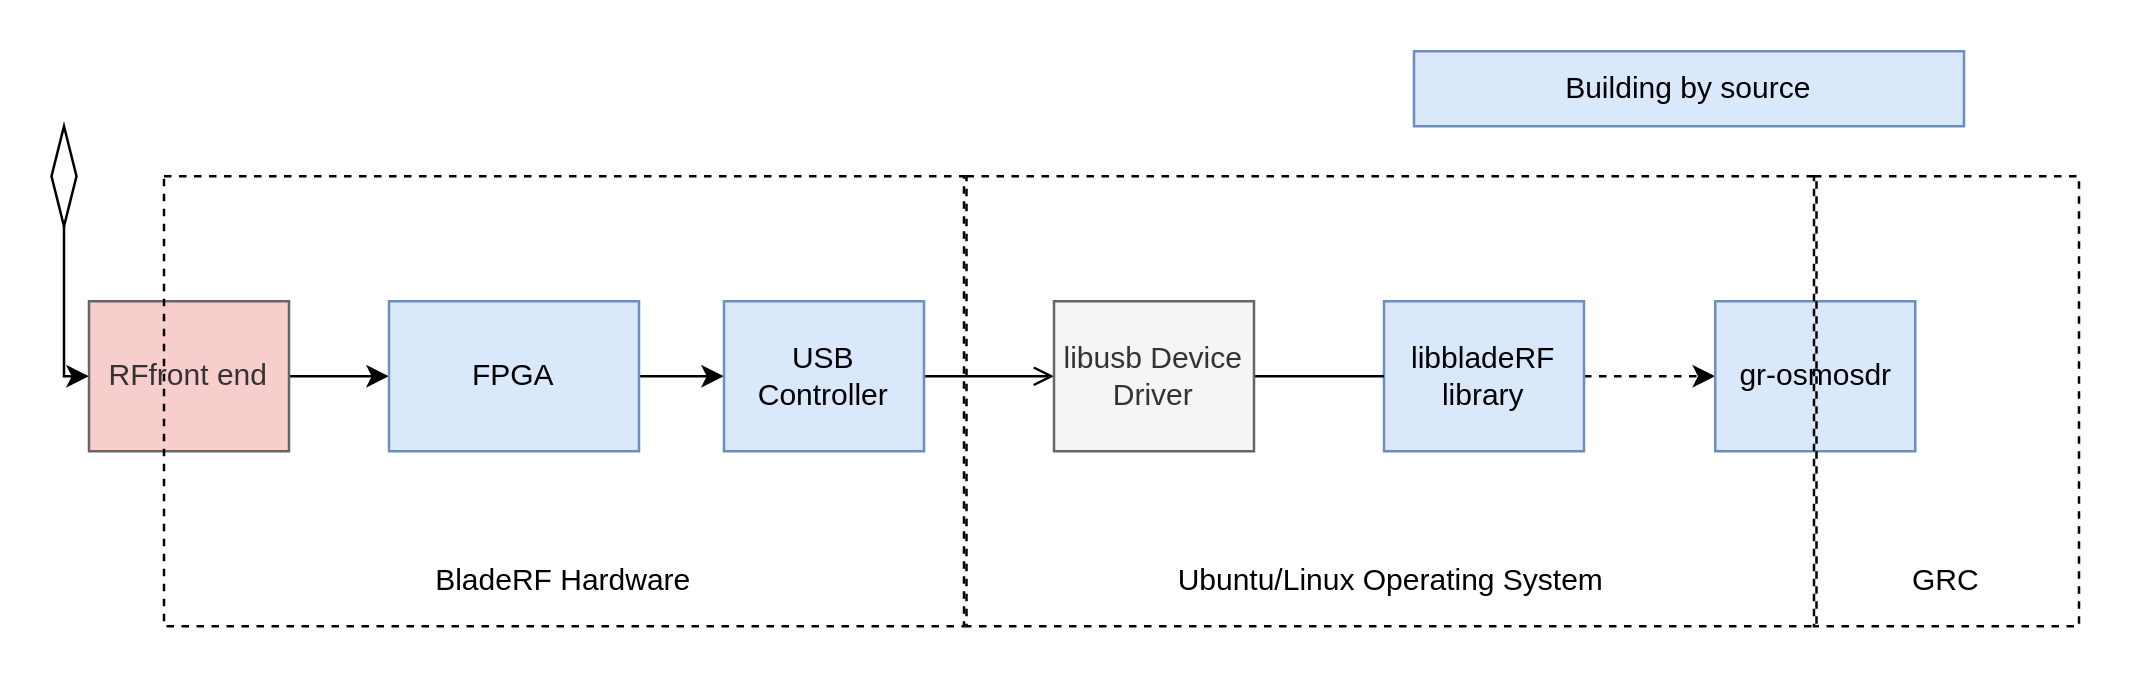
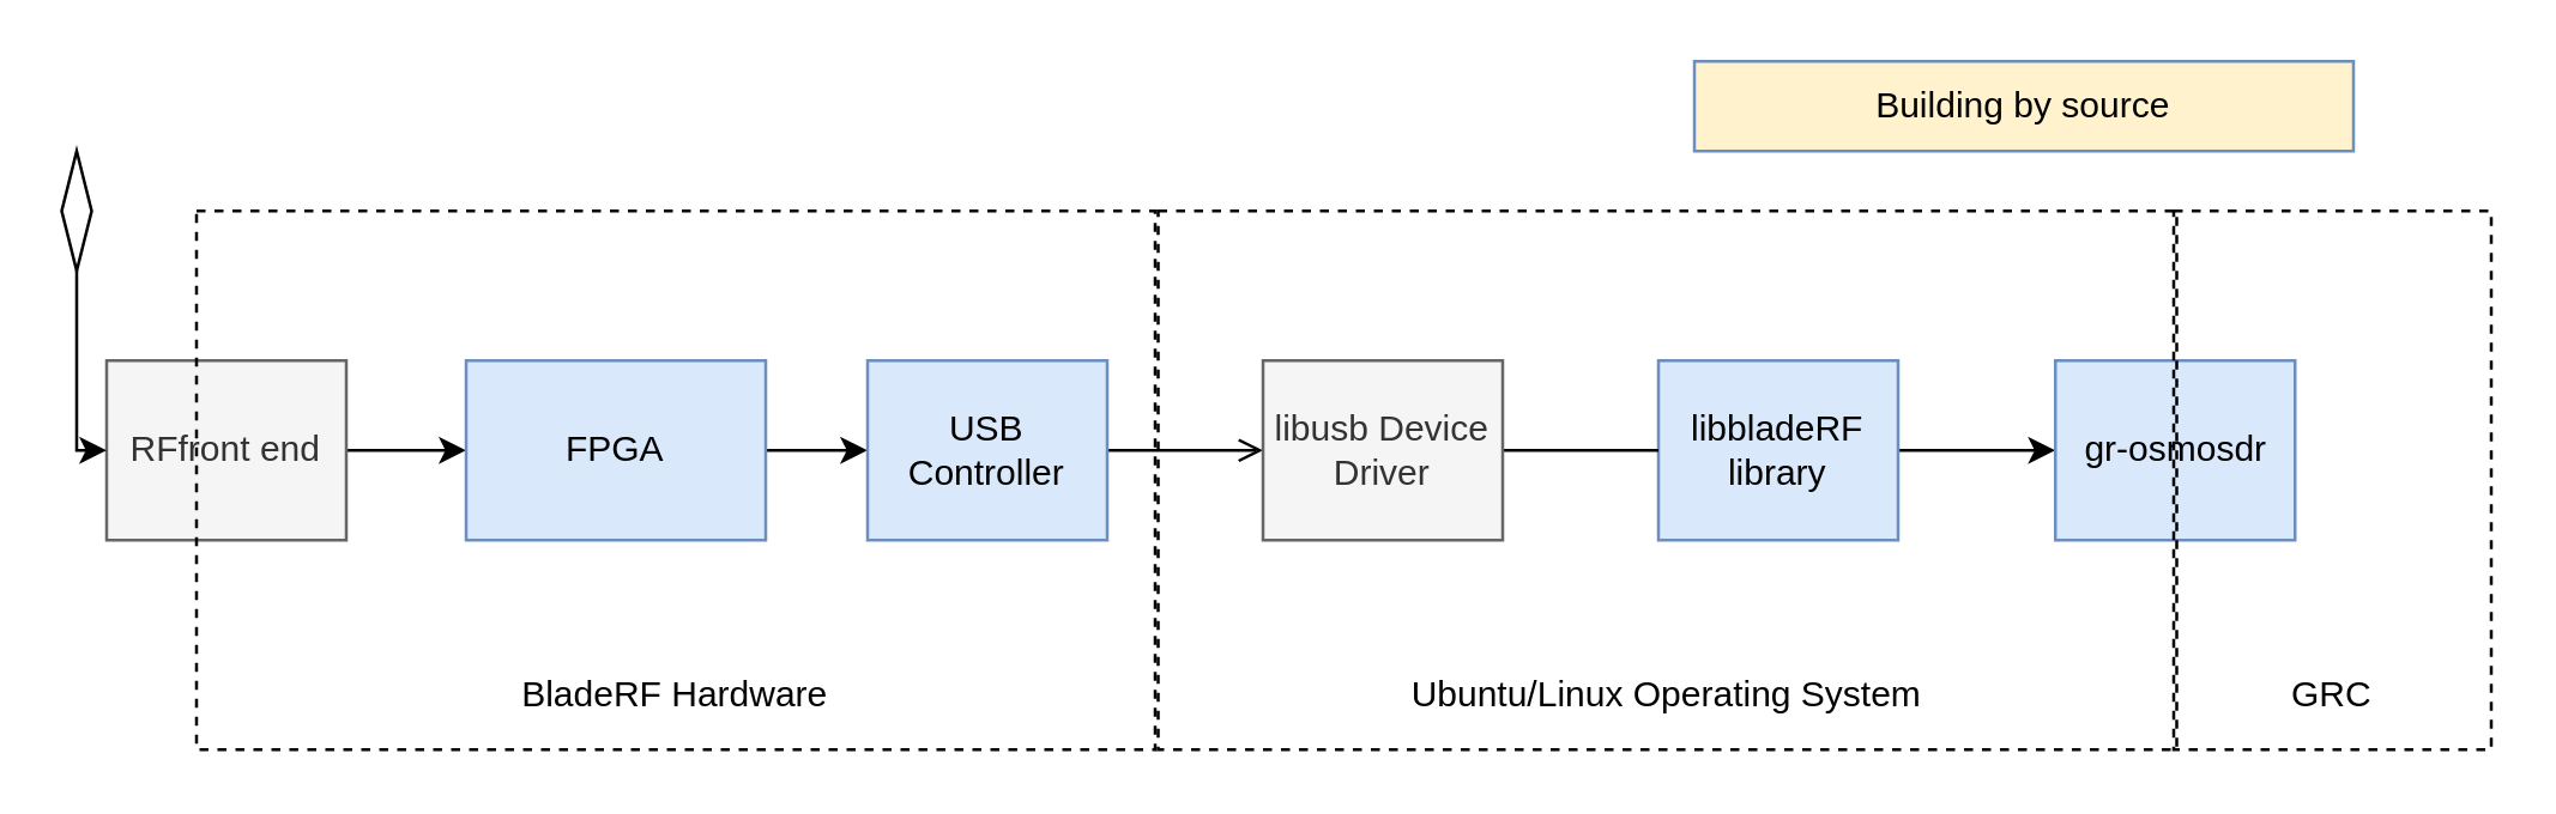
- <mxCell id="13" value="Building by source" style="rounded=0;whiteSpace=wrap;html=1;fillColor=#dae8fc;strokeColor=#6c8ebf;" parent="1" vertex="1"><mxGeometry x="565" y="20" width="220" height="30" as="geometry" /></mxCell>
+ <mxCell id="13" value="Building by source" style="rounded=0;whiteSpace=wrap;html=1;fillColor=#fff2cc;strokeColor=#6c8ebf;" parent="1" vertex="1"><mxGeometry x="565" y="20" width="220" height="30" as="geometry" /></mxCell>
- <mxCell id="3" value="RFfront end" style="rounded=0;whiteSpace=wrap;html=1;fillColor=#f8cecc;strokeColor=#666666;fontColor=#333333;" parent="1" vertex="1"><mxGeometry x="35" y="120" width="80" height="60" as="geometry" /></mxCell>
+ <mxCell id="3" value="RFfront end" style="rounded=0;whiteSpace=wrap;html=1;fillColor=#f5f5f5;strokeColor=#666666;fontColor=#333333;" parent="1" vertex="1"><mxGeometry x="35" y="120" width="80" height="60" as="geometry" /></mxCell>
- <mxCell id="6" value="" style="edgeStyle=orthogonalEdgeStyle;rounded=0;orthogonalLoop=1;jettySize=auto;html=1;dashed=1;" parent="1" source="7" target="12" edge="1"><mxGeometry relative="1" as="geometry" /></mxCell>
+ <mxCell id="6" value="" style="edgeStyle=orthogonalEdgeStyle;rounded=0;orthogonalLoop=1;jettySize=auto;html=1;" parent="1" source="7" target="12" edge="1"><mxGeometry relative="1" as="geometry" /></mxCell>
